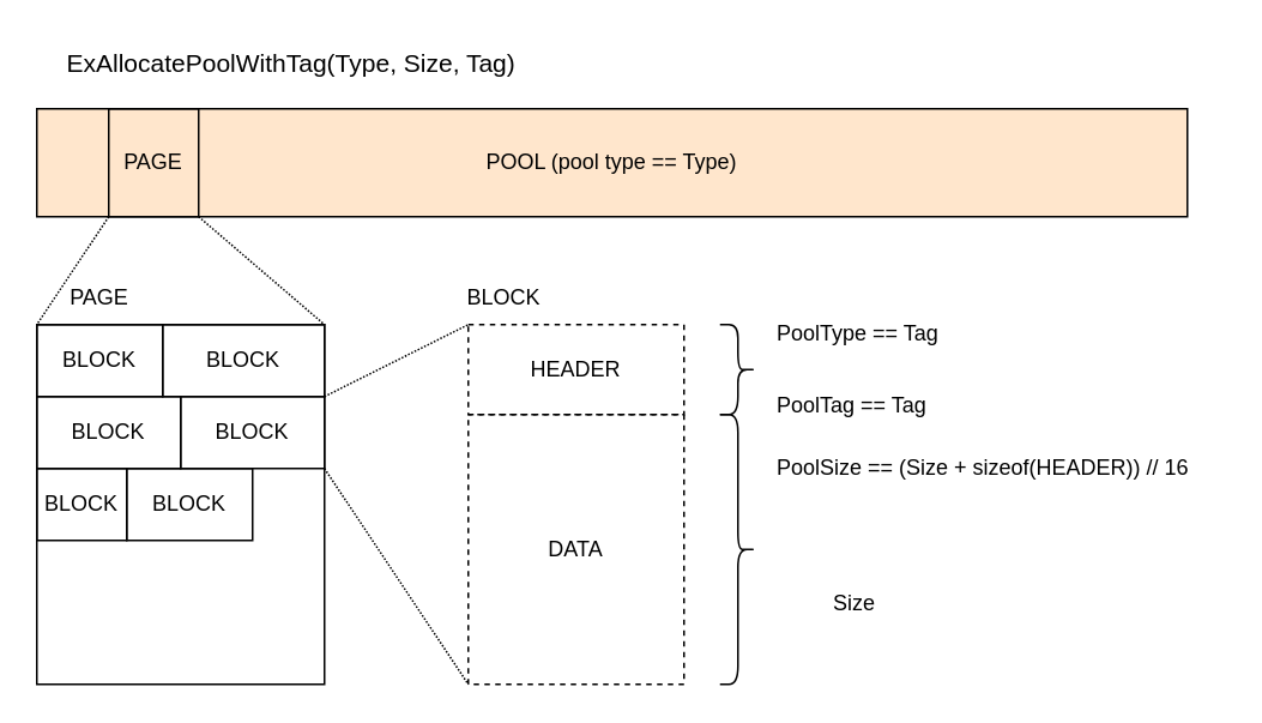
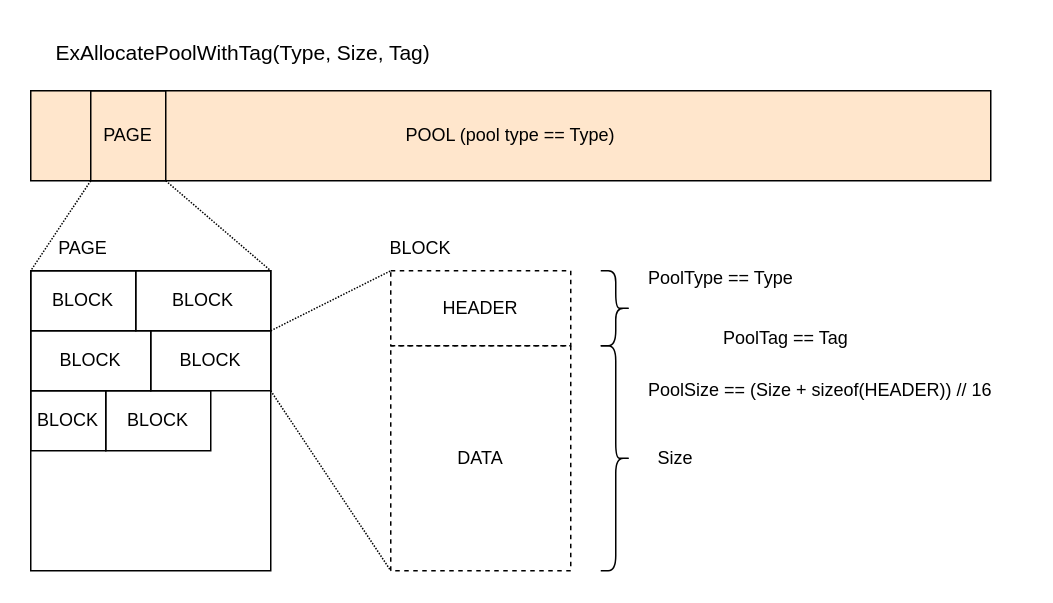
- <mxCell id="22" value="PoolType == Tag" style="text;html=1;strokeColor=none;fillColor=none;align=left;verticalAlign=middle;whiteSpace=wrap;rounded=0;" vertex="1" parent="1"><mxGeometry x="430" y="175" width="110" height="20" as="geometry" /></mxCell>
+ <mxCell id="22" value="PoolType == Type" style="text;html=1;strokeColor=none;fillColor=none;align=left;verticalAlign=middle;whiteSpace=wrap;rounded=0;" vertex="1" parent="1"><mxGeometry x="430" y="175" width="110" height="20" as="geometry" /></mxCell>
- <mxCell id="24" value="PoolTag == Tag" style="text;html=1;strokeColor=none;fillColor=none;align=left;verticalAlign=middle;whiteSpace=wrap;rounded=0;" vertex="1" parent="1"><mxGeometry x="430" y="215" width="90" height="20" as="geometry" /></mxCell>
+ <mxCell id="24" value="PoolTag == Tag" style="text;html=1;strokeColor=none;fillColor=none;align=left;verticalAlign=middle;whiteSpace=wrap;rounded=0;" vertex="1" parent="1"><mxGeometry x="480" y="215" width="90" height="20" as="geometry" /></mxCell>
- <mxCell id="21" value="Size" style="text;html=1;strokeColor=none;fillColor=none;align=center;verticalAlign=middle;whiteSpace=wrap;rounded=0;" vertex="1" parent="1"><mxGeometry x="455" y="325" width="40" height="20" as="geometry" /></mxCell>
+ <mxCell id="21" value="Size" style="text;html=1;strokeColor=none;fillColor=none;align=center;verticalAlign=middle;whiteSpace=wrap;rounded=0;" vertex="1" parent="1"><mxGeometry x="430" y="295" width="40" height="20" as="geometry" /></mxCell>
